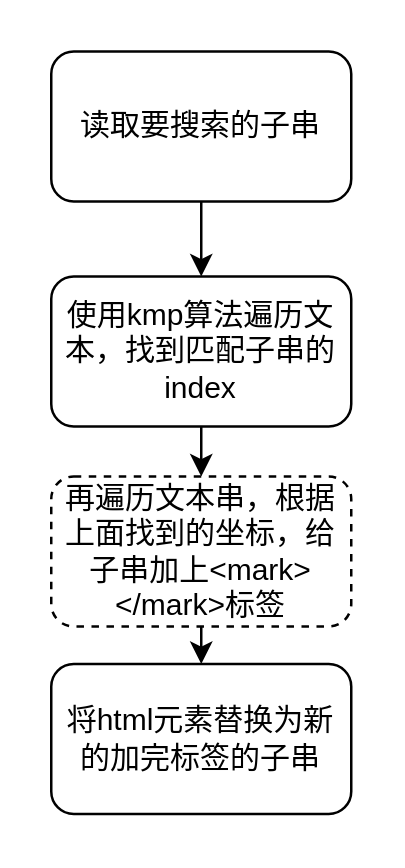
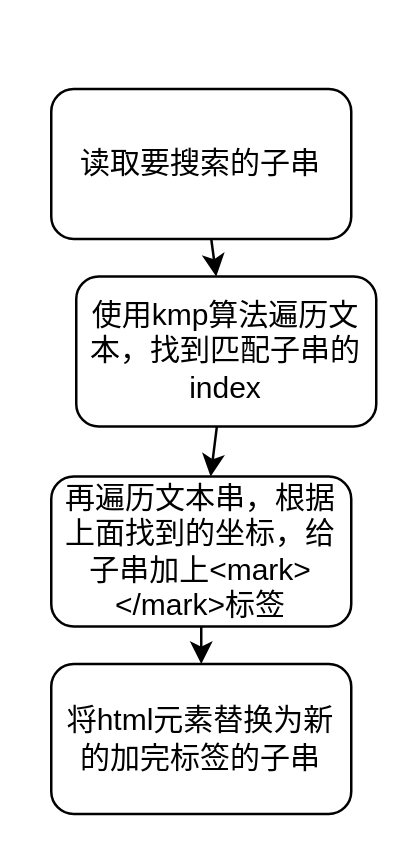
- <mxCell id="3" value="读取要搜索的子串" style="rounded=1;whiteSpace=wrap;html=1;" vertex="1" parent="1"><mxGeometry x="20" y="20" width="120" height="60" as="geometry" /></mxCell>
+ <mxCell id="3" value="读取要搜索的子串" style="rounded=1;whiteSpace=wrap;html=1;" vertex="1" parent="1"><mxGeometry x="20" y="35" width="120" height="60" as="geometry" /></mxCell>
- <mxCell id="5" value="使用kmp算法遍历文本，找到匹配子串的index" style="whiteSpace=wrap;html=1;rounded=1;" vertex="1" parent="1"><mxGeometry x="20" y="110" width="120" height="60" as="geometry" /></mxCell>
+ <mxCell id="5" value="使用kmp算法遍历文本，找到匹配子串的index" style="whiteSpace=wrap;html=1;rounded=1;" vertex="1" parent="1"><mxGeometry x="30" y="110" width="120" height="60" as="geometry" /></mxCell>
- <mxCell id="7" value="再遍历文本串，根据上面找到的坐标，给子串加上&amp;lt;mark&amp;gt;&amp;lt;/mark&amp;gt;标签" style="whiteSpace=wrap;html=1;rounded=1;dashed=1;" vertex="1" parent="1"><mxGeometry x="20" y="190" width="120" height="60" as="geometry" /></mxCell>
+ <mxCell id="7" value="再遍历文本串，根据上面找到的坐标，给子串加上&amp;lt;mark&amp;gt;&amp;lt;/mark&amp;gt;标签" style="whiteSpace=wrap;html=1;rounded=1;" vertex="1" parent="1"><mxGeometry x="20" y="190" width="120" height="60" as="geometry" /></mxCell>
